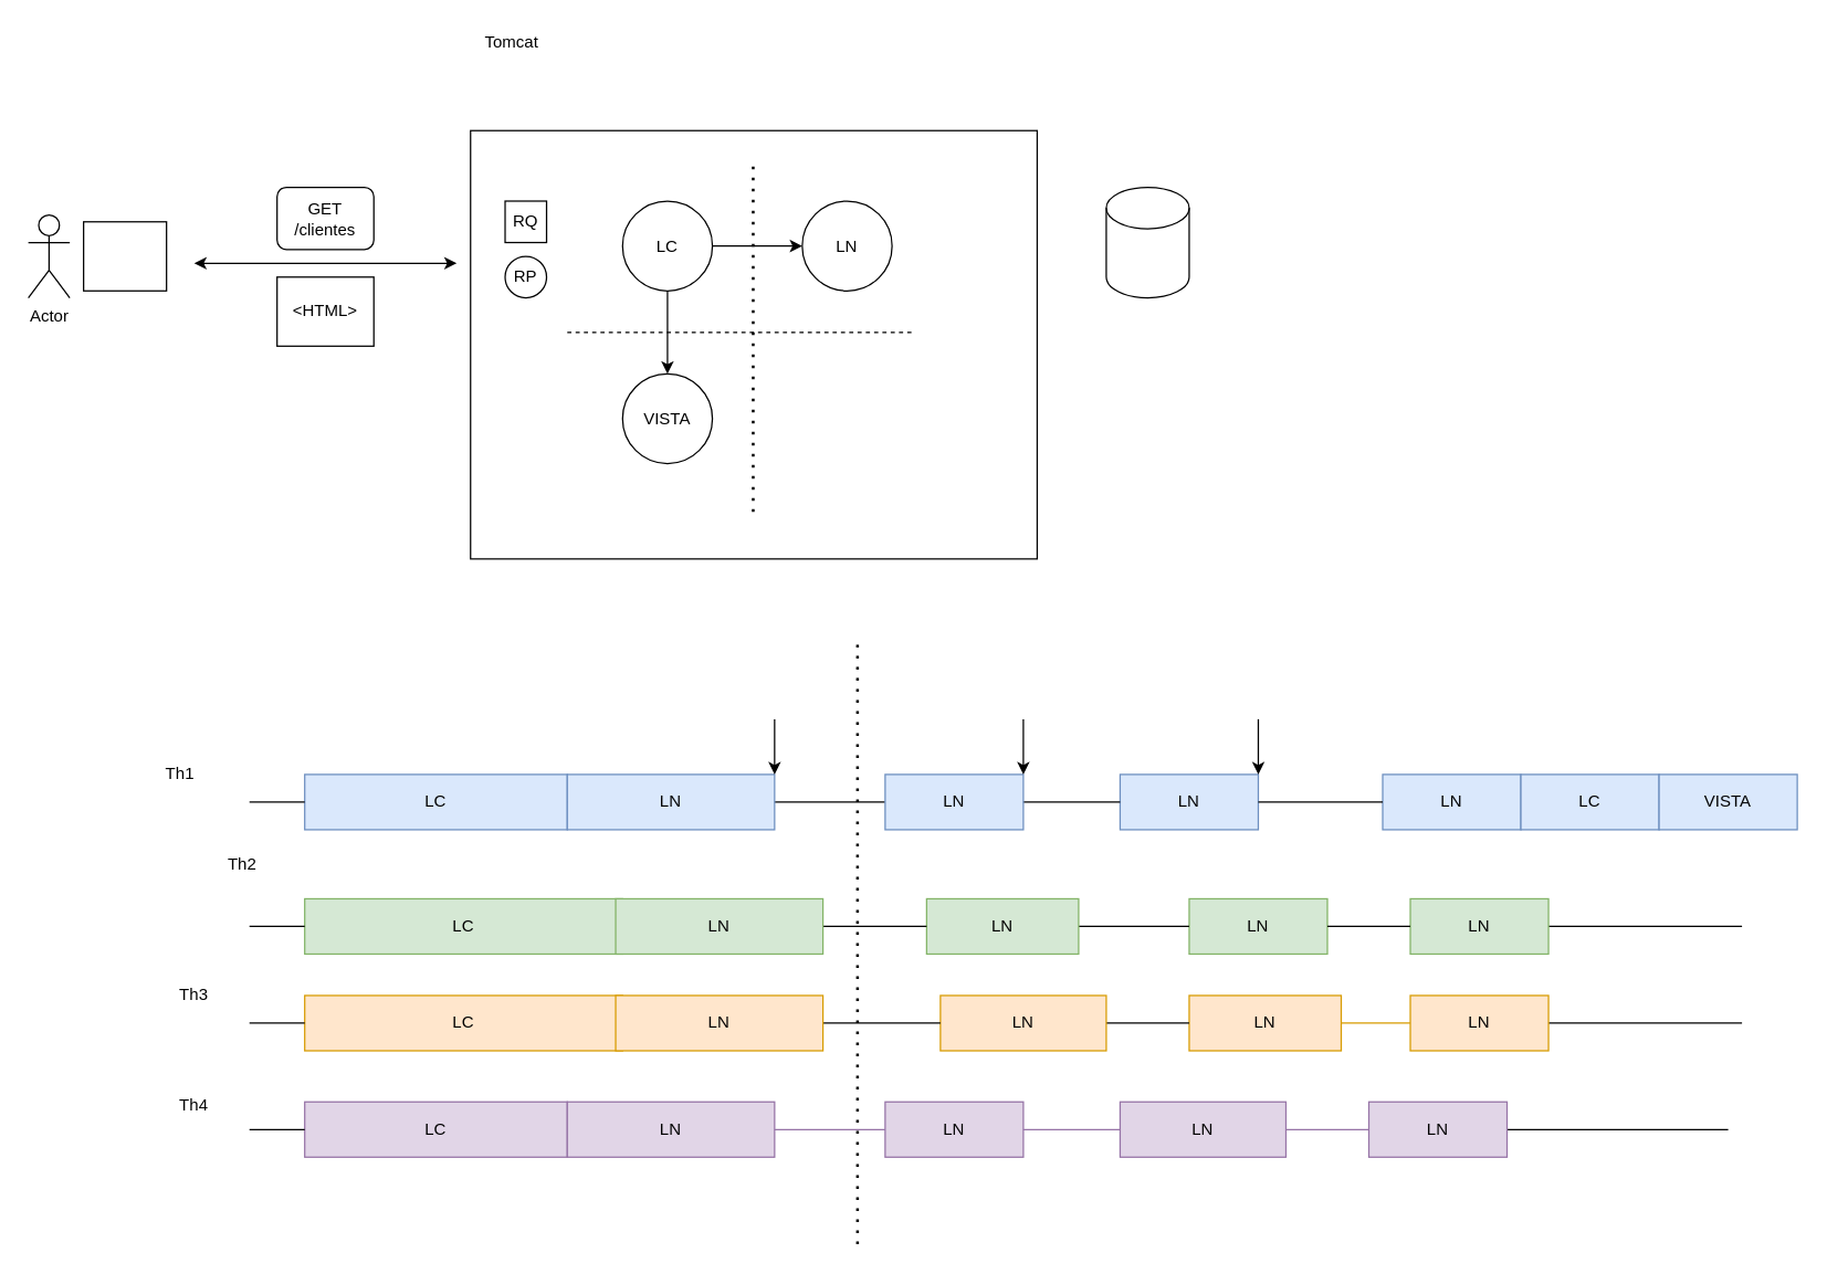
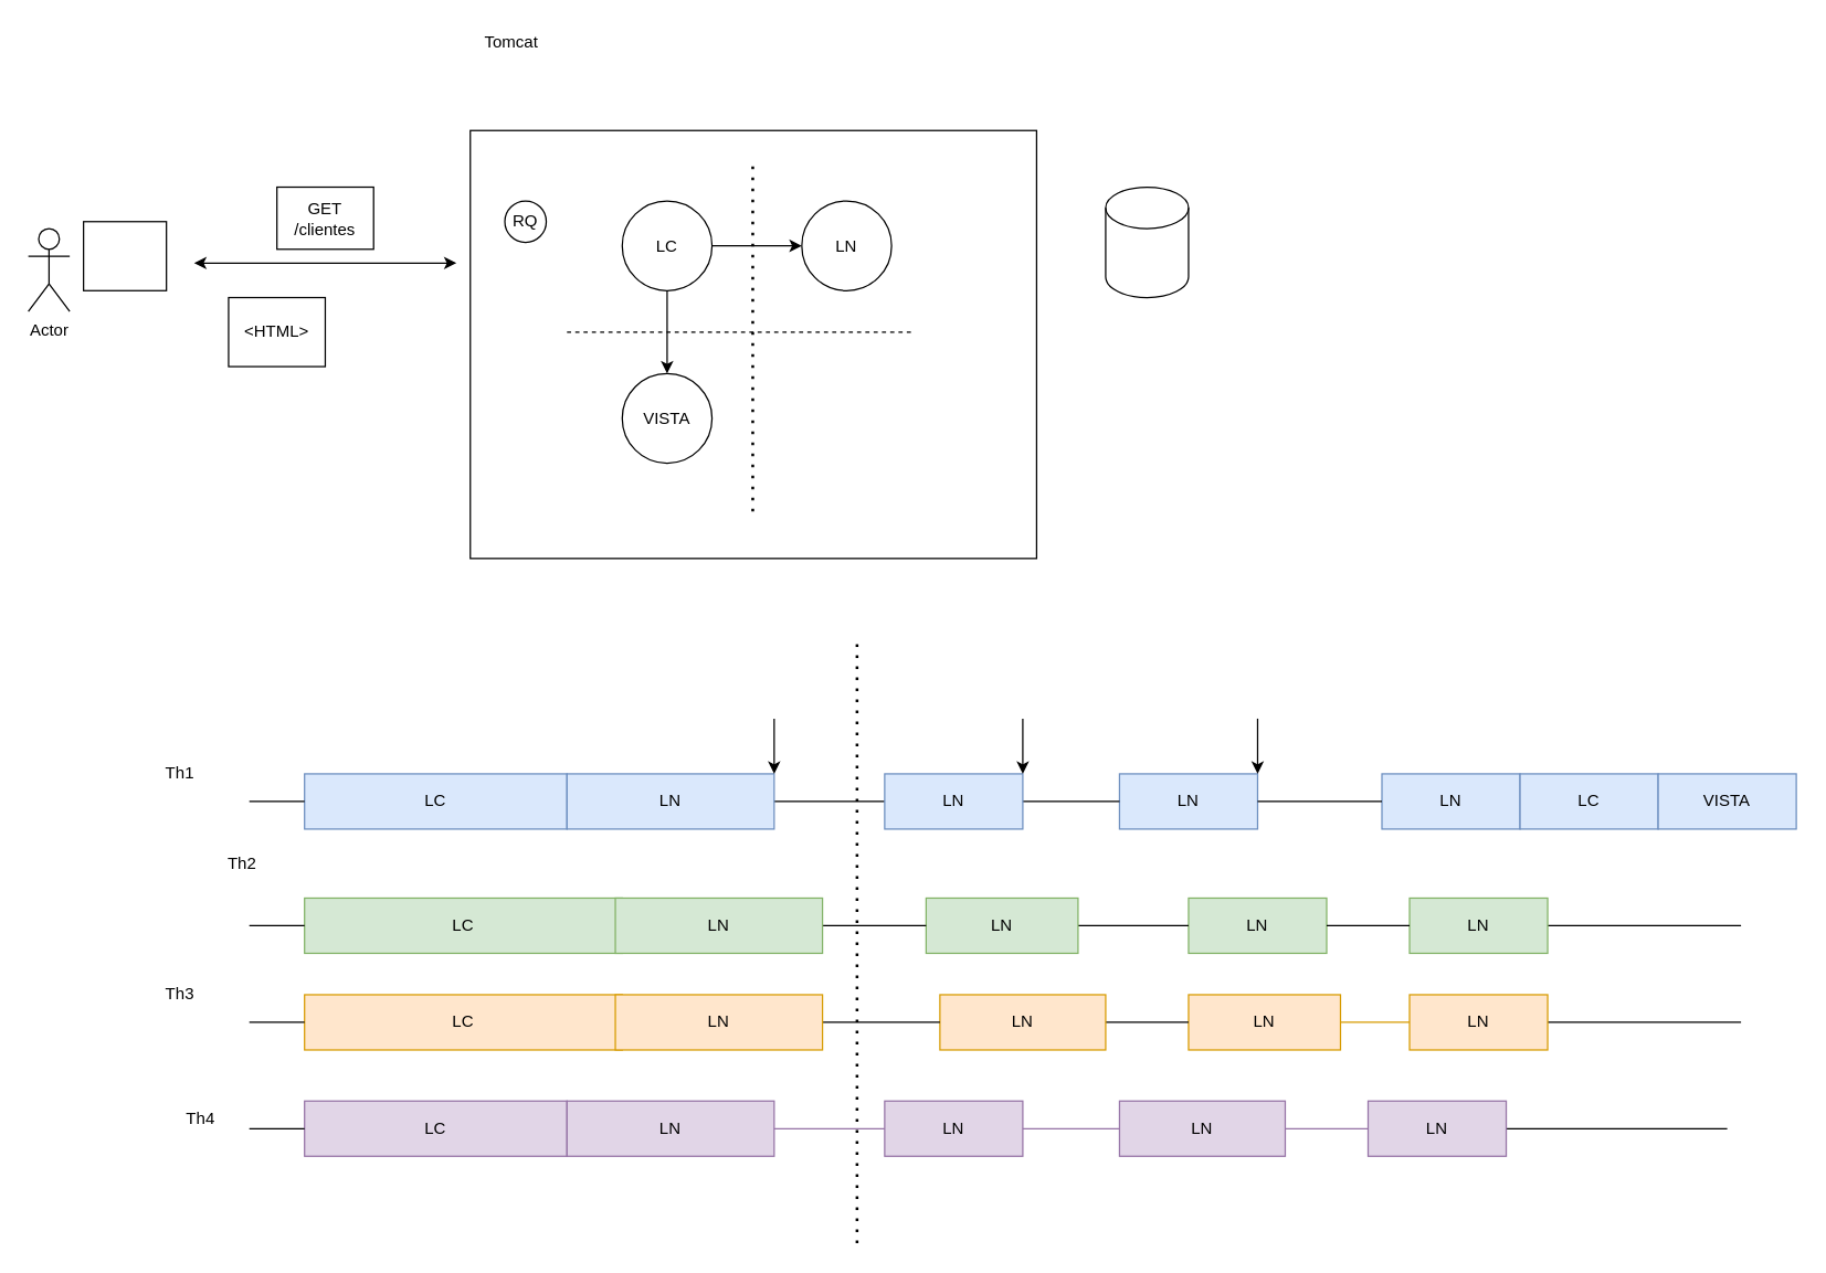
- <mxCell id="10" value="GET /clientes" style="whiteSpace=wrap;html=1;fillColor=none;rounded=1;" vertex="1" parent="1"><mxGeometry x="200" y="135" width="70" height="45" as="geometry" /></mxCell>
+ <mxCell id="10" value="GET /clientes" style="rounded=0;whiteSpace=wrap;html=1;fillColor=none;" vertex="1" parent="1"><mxGeometry x="200" y="135" width="70" height="45" as="geometry" /></mxCell>
- <mxCell id="12" value="RQ" style="whiteSpace=wrap;html=1;aspect=fixed;fillColor=none;rounded=0;" vertex="1" parent="1"><mxGeometry x="365" y="145" width="30" height="30" as="geometry" /></mxCell>
+ <mxCell id="12" value="RQ" style="ellipse;whiteSpace=wrap;html=1;aspect=fixed;fillColor=none;" vertex="1" parent="1"><mxGeometry x="365" y="145" width="30" height="30" as="geometry" /></mxCell>
- <mxCell id="8" value="Actor" style="shape=umlActor;verticalLabelPosition=bottom;verticalAlign=top;html=1;outlineConnect=0;fillColor=none;" vertex="1" parent="1"><mxGeometry x="20" y="155" width="30" height="60" as="geometry" /></mxCell>
+ <mxCell id="8" value="Actor" style="shape=umlActor;verticalLabelPosition=bottom;verticalAlign=top;html=1;outlineConnect=0;fillColor=none;" vertex="1" parent="1"><mxGeometry x="20" y="165" width="30" height="60" as="geometry" /></mxCell>
- <mxCell id="13" value="RP" style="ellipse;whiteSpace=wrap;html=1;aspect=fixed;fillColor=none;" vertex="1" parent="1"><mxGeometry x="365" y="185" width="30" height="30" as="geometry" /></mxCell>
- <mxCell id="11" value="&amp;lt;HTML&amp;gt;" style="rounded=0;whiteSpace=wrap;html=1;fillColor=none;" vertex="1" parent="1"><mxGeometry x="200" y="200" width="70" height="50" as="geometry" /></mxCell>
+ <mxCell id="11" value="&amp;lt;HTML&amp;gt;" style="rounded=0;whiteSpace=wrap;html=1;fillColor=none;" vertex="1" parent="1"><mxGeometry x="165" y="215" width="70" height="50" as="geometry" /></mxCell>
- <mxCell id="43" value="Th3" style="text;html=1;strokeColor=none;fillColor=none;align=center;verticalAlign=middle;whiteSpace=wrap;rounded=0;" vertex="1" parent="1"><mxGeometry x="120" y="710" width="40" height="20" as="geometry" /></mxCell>
+ <mxCell id="43" value="Th3" style="text;html=1;strokeColor=none;fillColor=none;align=center;verticalAlign=middle;whiteSpace=wrap;rounded=0;" vertex="1" parent="1"><mxGeometry x="110" y="710" width="40" height="20" as="geometry" /></mxCell>
- <mxCell id="60" value="Th4" style="text;html=1;strokeColor=none;fillColor=none;align=center;verticalAlign=middle;whiteSpace=wrap;rounded=0;" vertex="1" parent="1"><mxGeometry x="120" y="790" width="40" height="20" as="geometry" /></mxCell>
+ <mxCell id="60" value="Th4" style="text;html=1;strokeColor=none;fillColor=none;align=center;verticalAlign=middle;whiteSpace=wrap;rounded=0;" vertex="1" parent="1"><mxGeometry x="125" y="800" width="40" height="20" as="geometry" /></mxCell>
